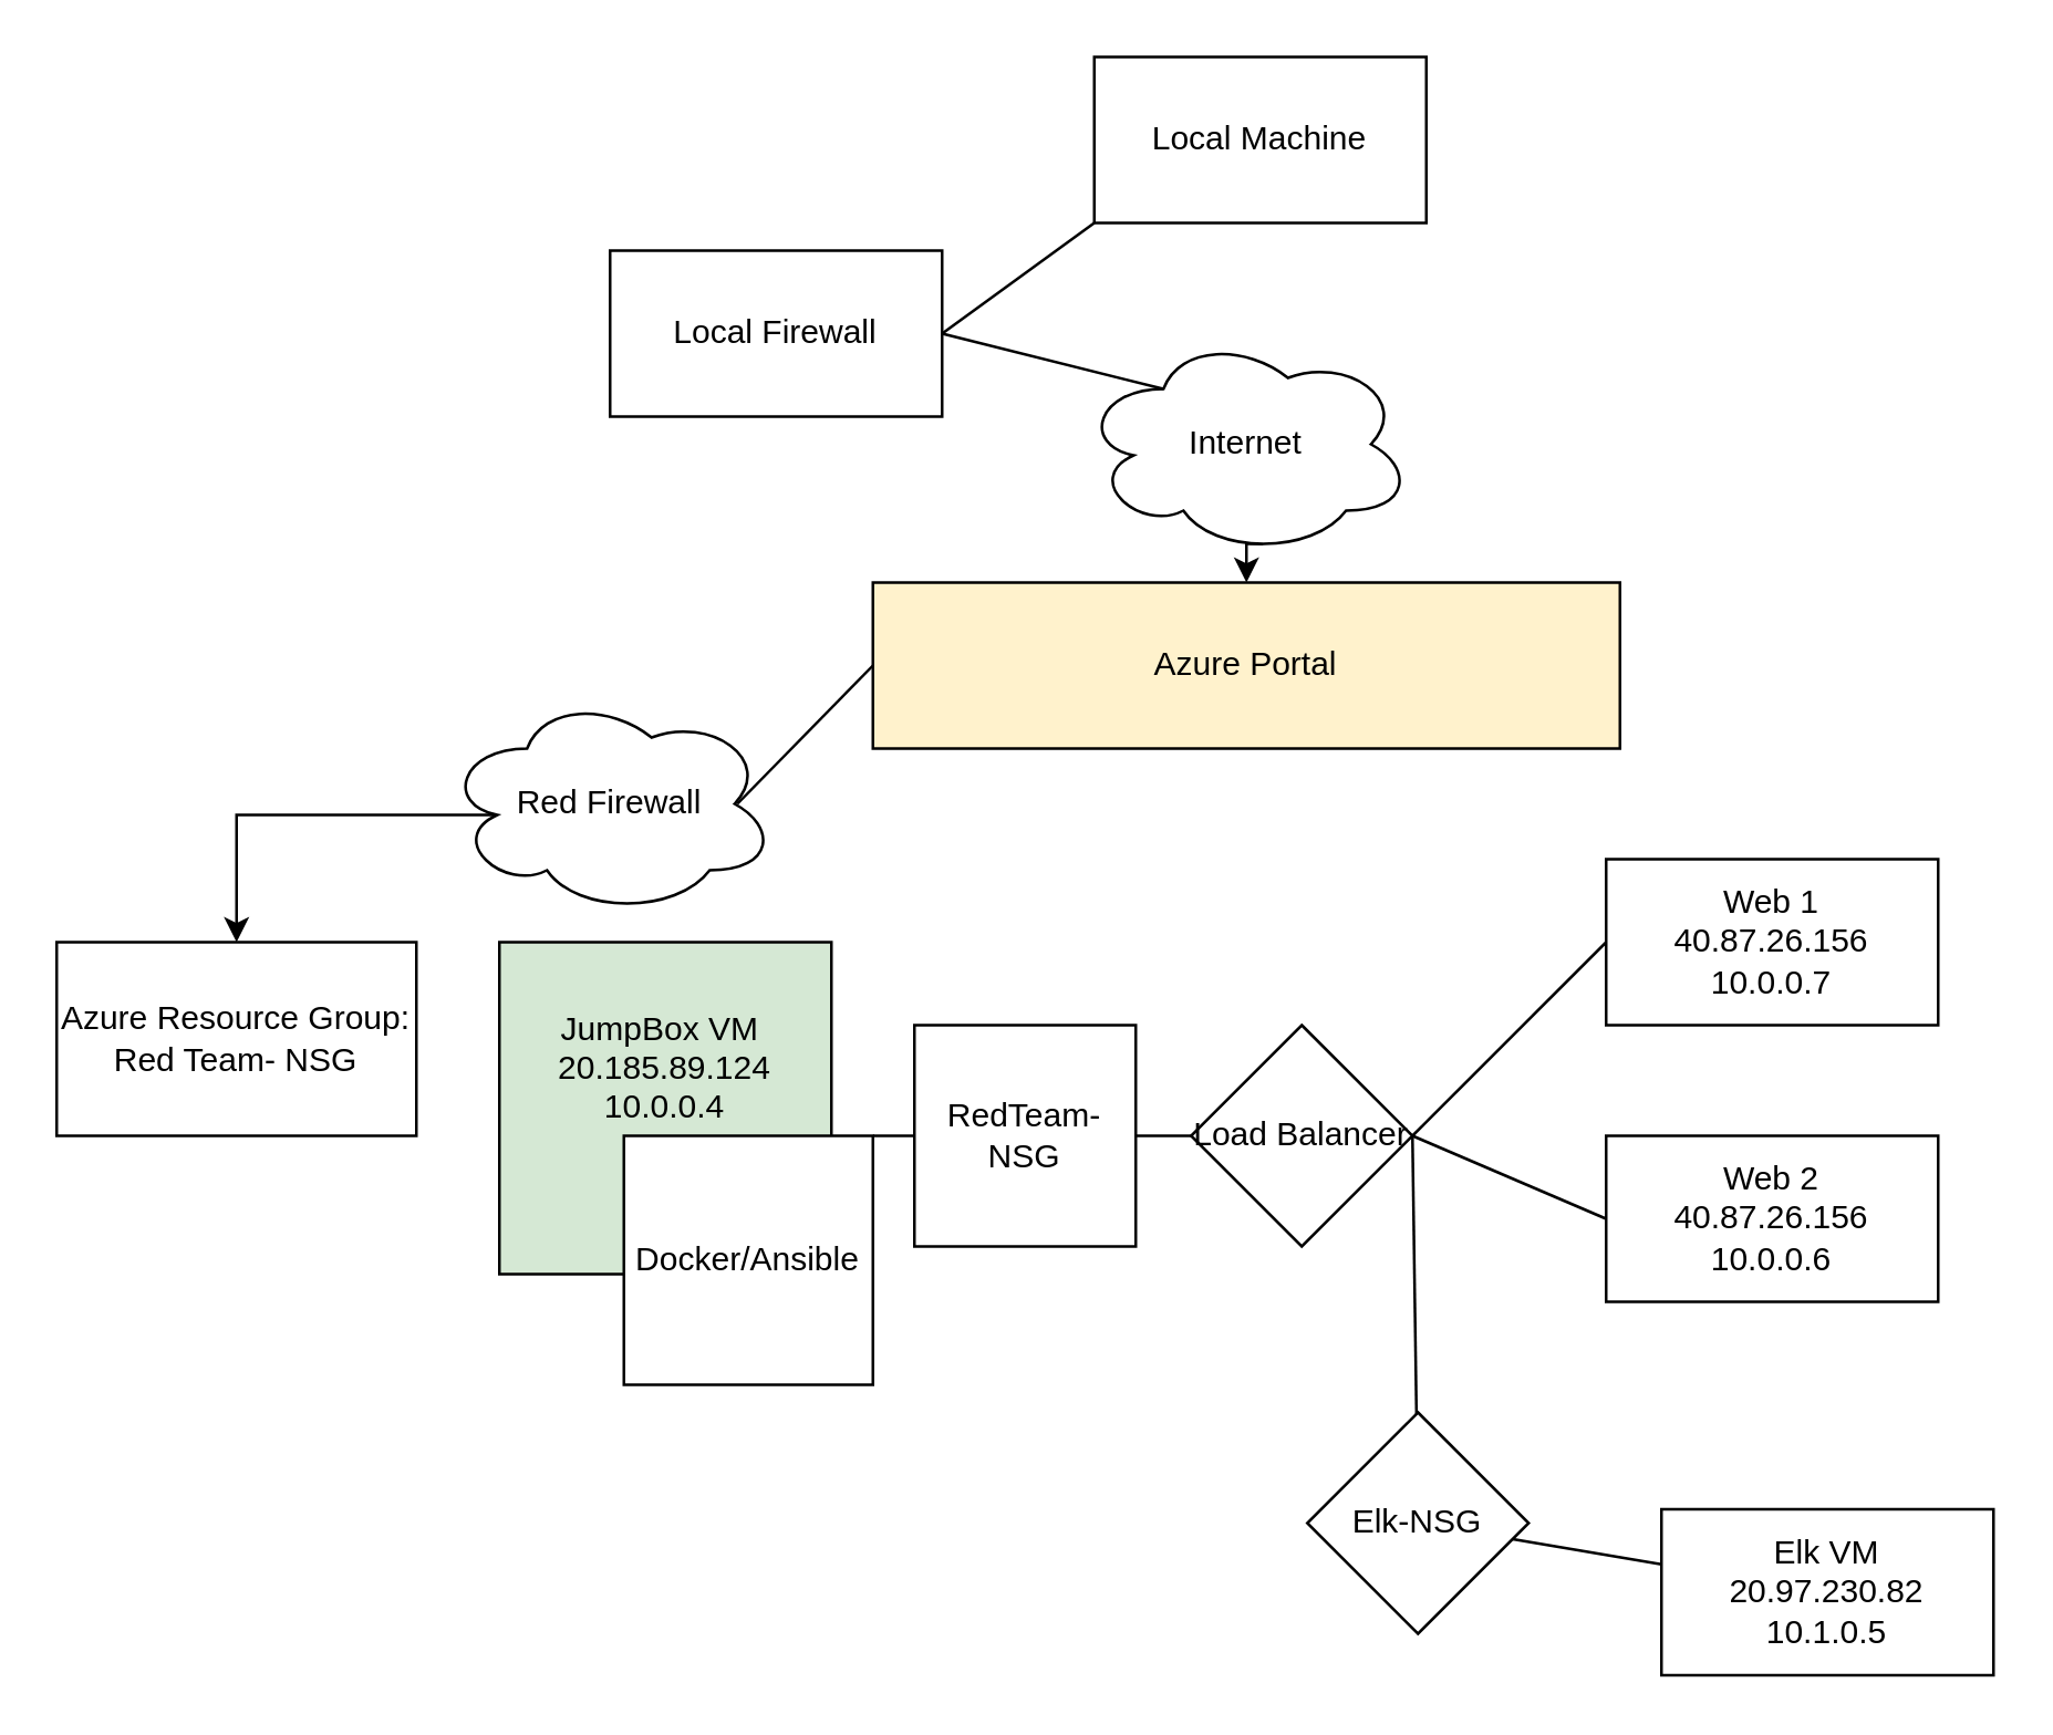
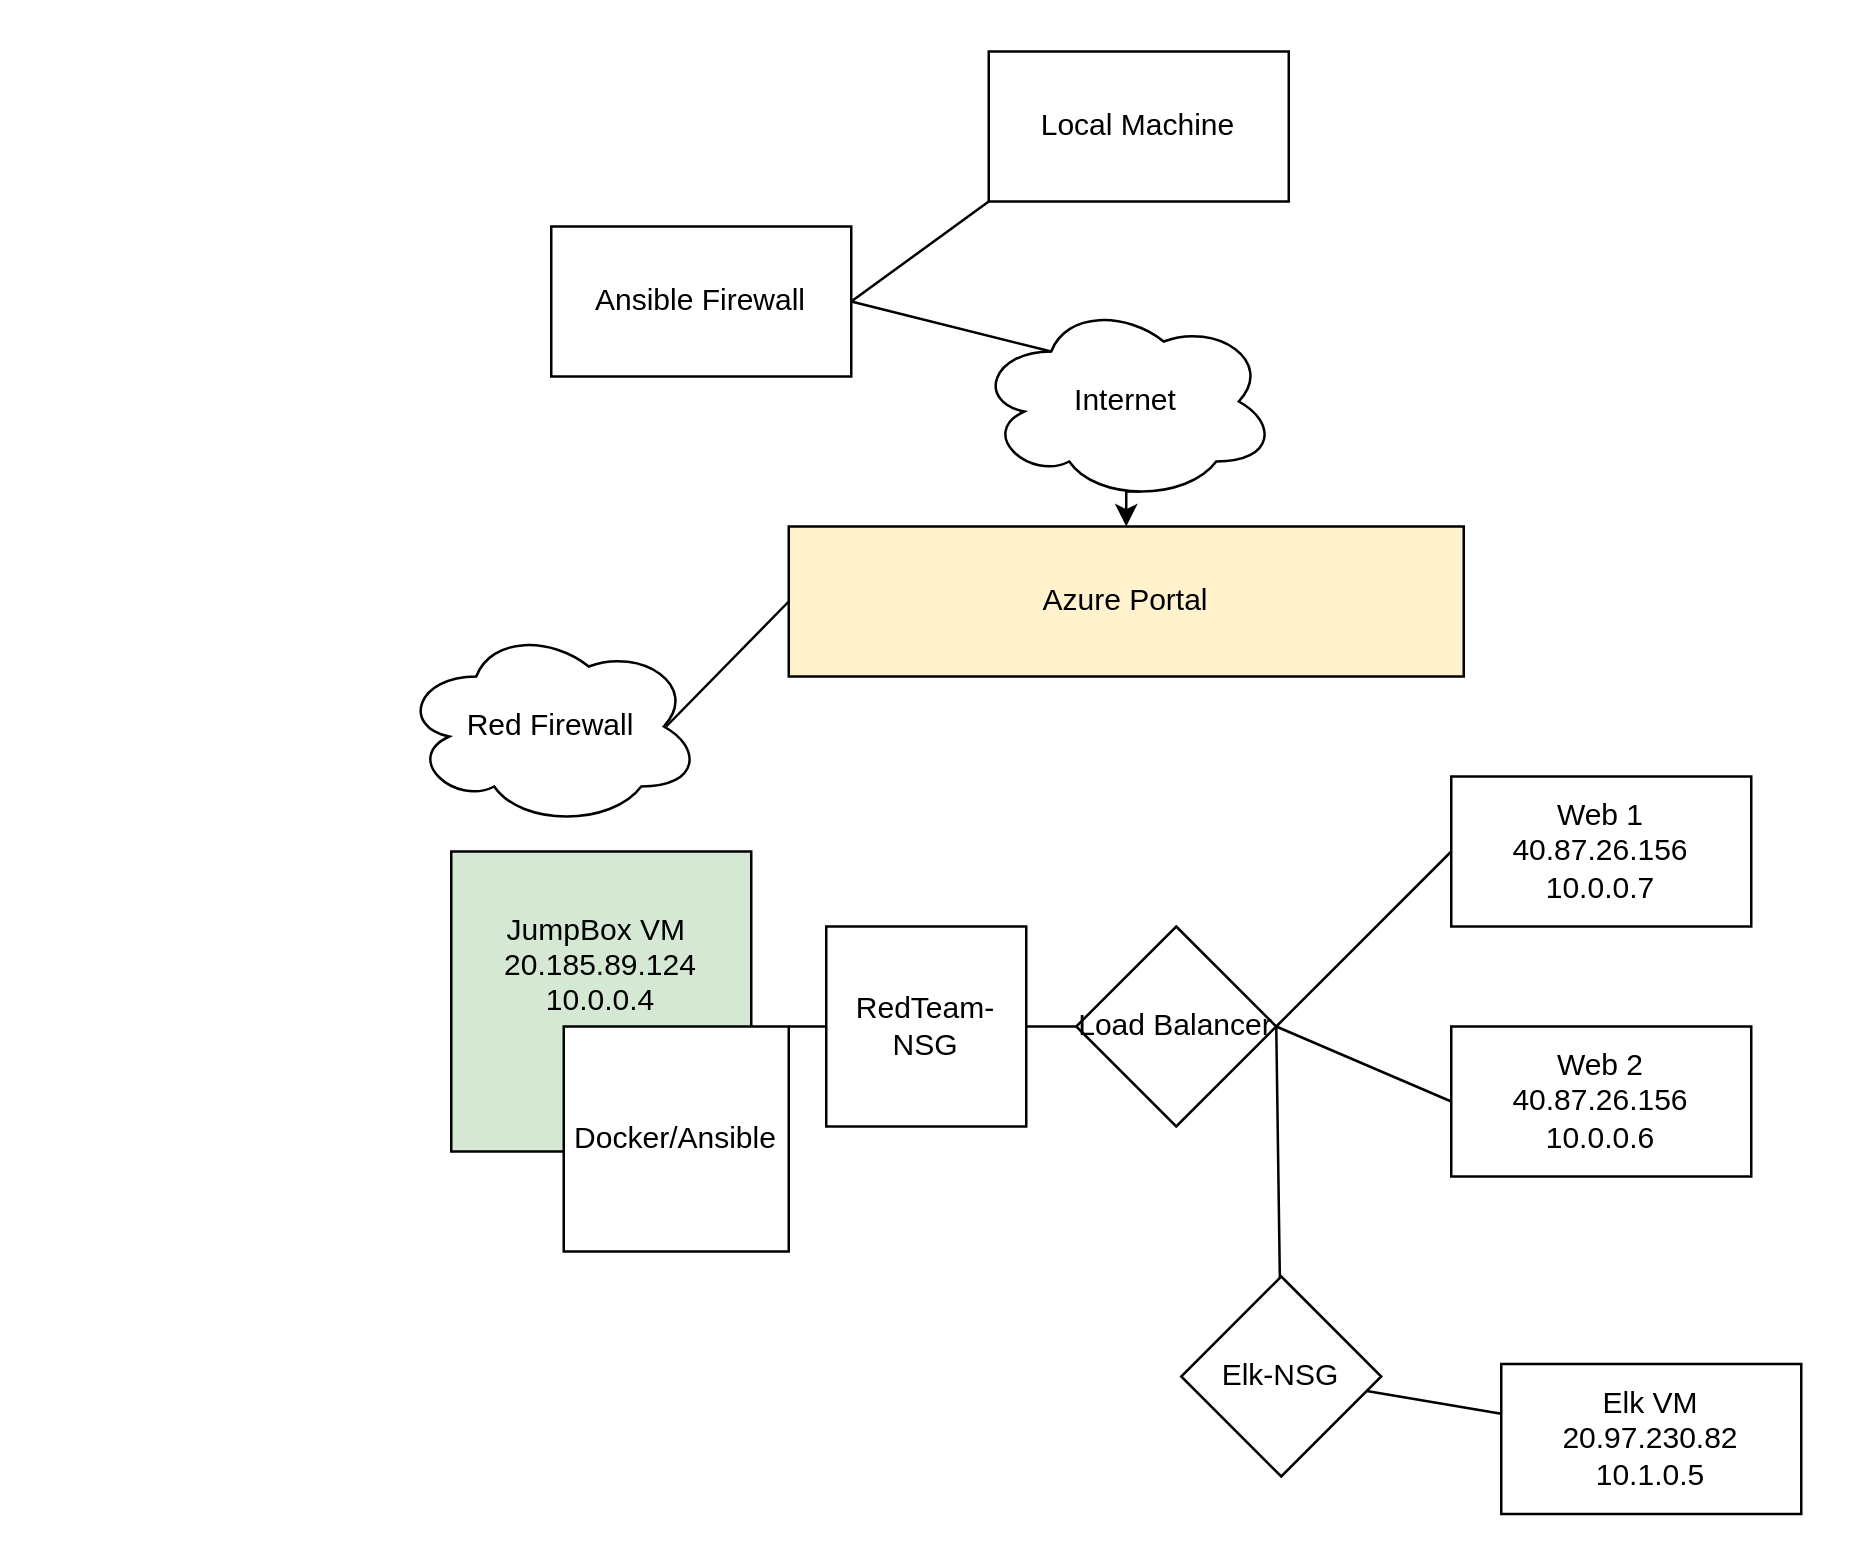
- <mxCell id="3" value="Local Firewall" style="rounded=0;whiteSpace=wrap;html=1;" parent="1" vertex="1"><mxGeometry x="220" y="90" width="120" height="60" as="geometry" /></mxCell>
+ <mxCell id="3" value="Ansible Firewall" style="rounded=0;whiteSpace=wrap;html=1;" parent="1" vertex="1"><mxGeometry x="220" y="90" width="120" height="60" as="geometry" /></mxCell>
- <mxCell id="9" style="edgeStyle=orthogonalEdgeStyle;rounded=0;orthogonalLoop=1;jettySize=auto;html=1;exitX=0.16;exitY=0.55;exitDx=0;exitDy=0;exitPerimeter=0;entryX=0.5;entryY=0;entryDx=0;entryDy=0;" parent="1" source="10" target="11" edge="1"><mxGeometry relative="1" as="geometry"><Array as="points"><mxPoint x="85" y="294" /></Array><mxPoint x="85" y="320" as="targetPoint" /></mxGeometry></mxCell>
- <mxCell id="11" value="Azure Resource Group:&lt;br&gt;Red Team- NSG" style="rounded=0;whiteSpace=wrap;html=1;" parent="1" vertex="1"><mxGeometry x="20" y="340" width="130" height="70" as="geometry" /></mxCell>
